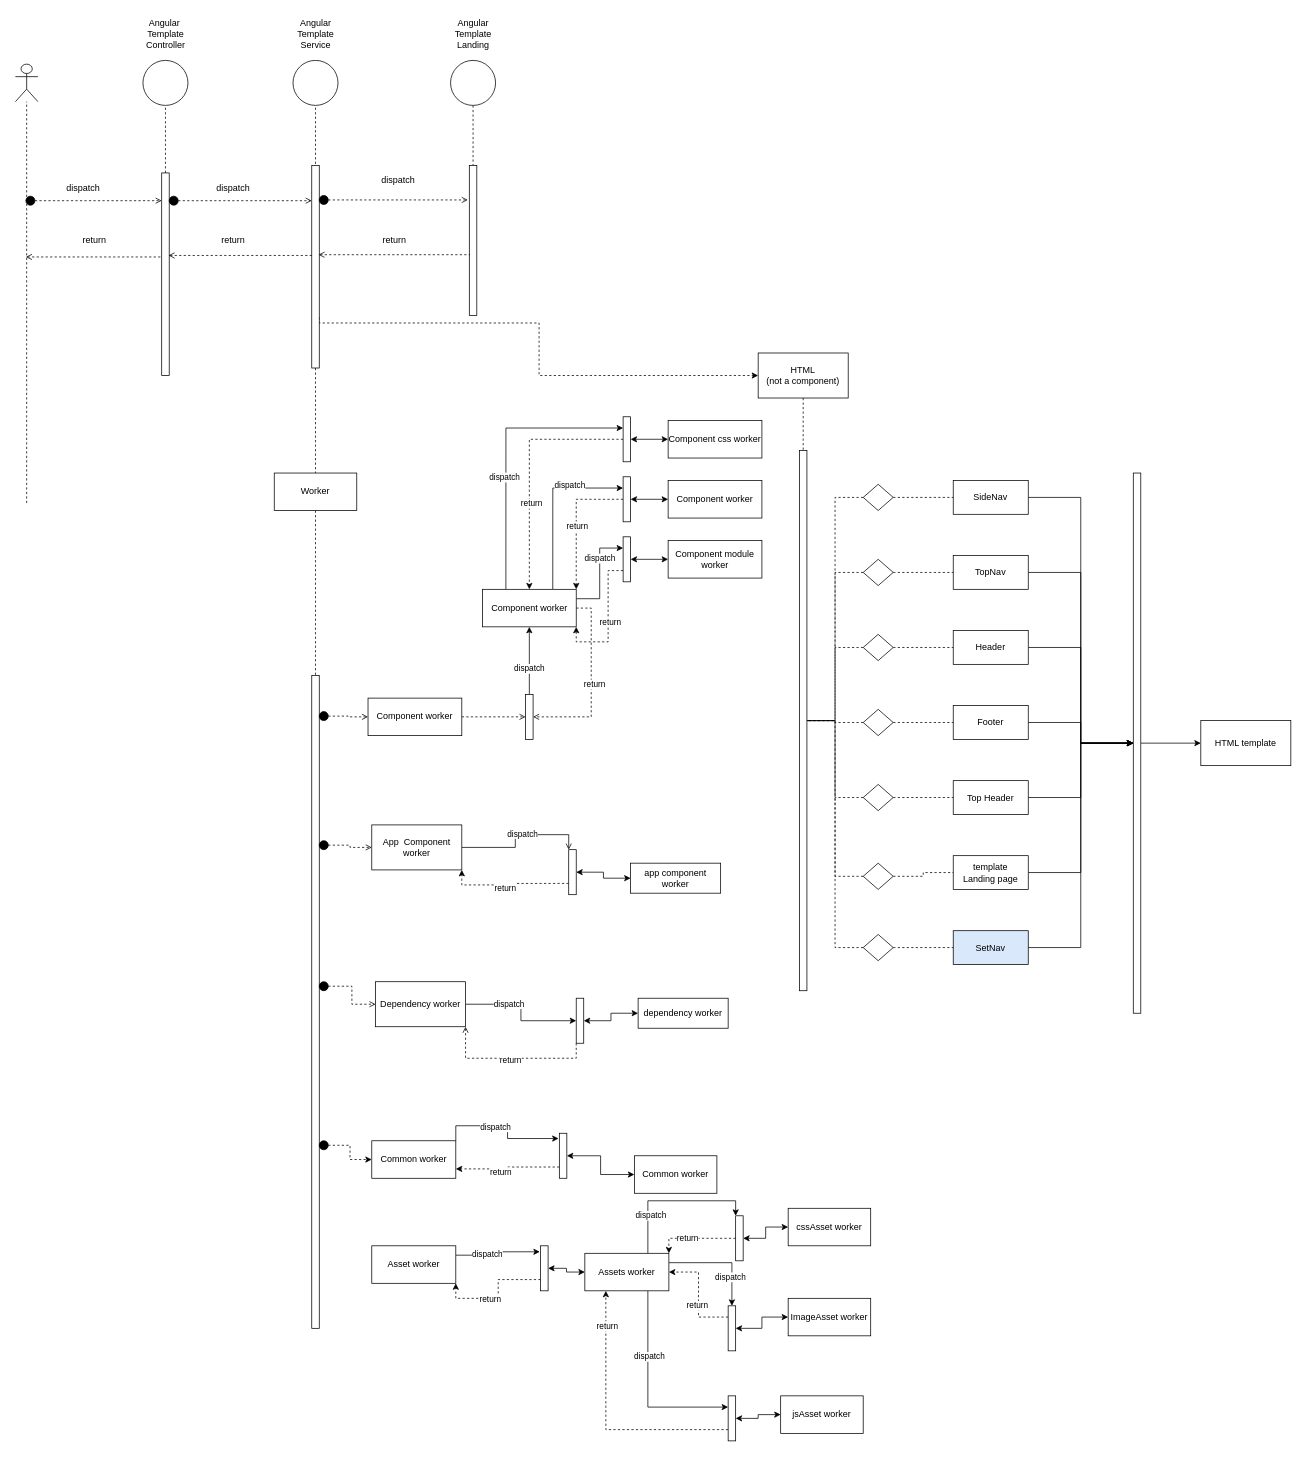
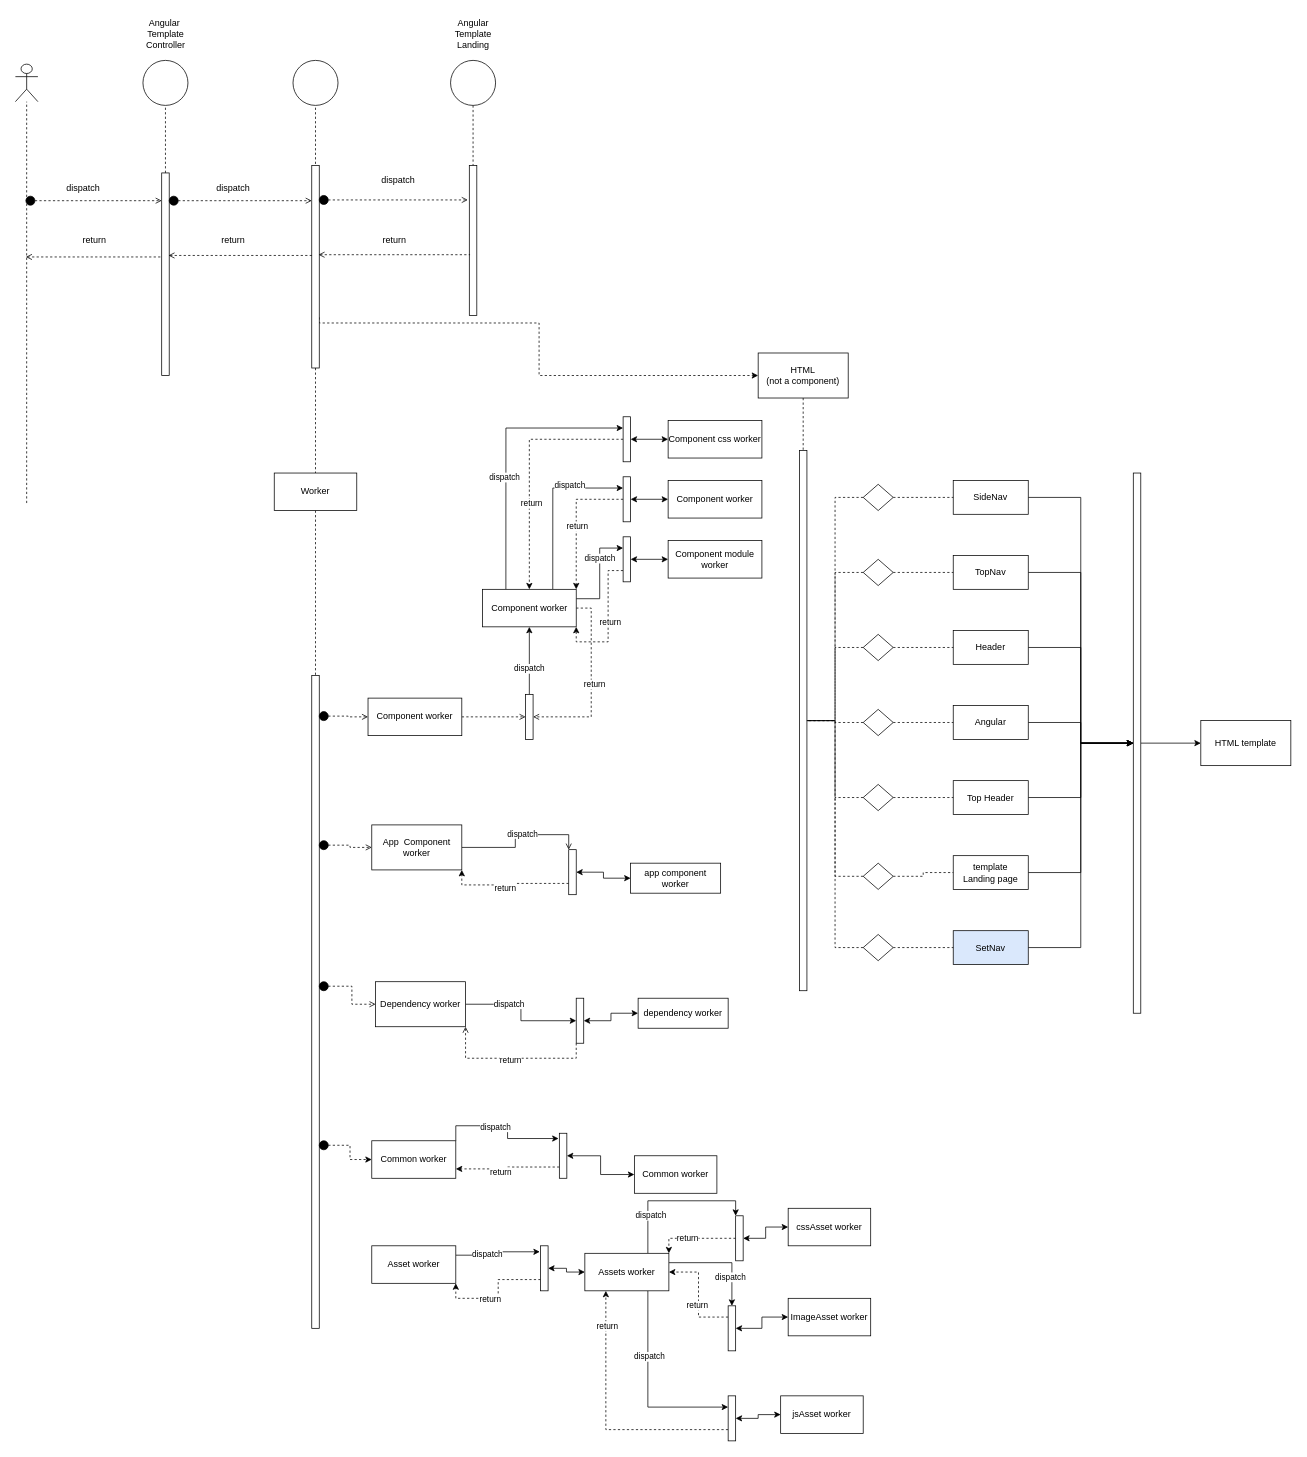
- <mxCell id="16" value="Angular&lt;br&gt;Template&lt;br&gt;Service" style="text;html=1;align=center;verticalAlign=middle;resizable=0;points=[];autosize=1;" parent="1" vertex="1"><mxGeometry x="390" y="20" width="60" height="50" as="geometry" /></mxCell>
- <mxCell id="45" value="Footer" style="rounded=0;whiteSpace=wrap;html=1;" parent="1" vertex="1"><mxGeometry x="1270" y="940" width="100" height="45" as="geometry" /></mxCell>
+ <mxCell id="45" value="Angular" style="rounded=0;whiteSpace=wrap;html=1;" parent="1" vertex="1"><mxGeometry x="1270" y="940" width="100" height="45" as="geometry" /></mxCell>
